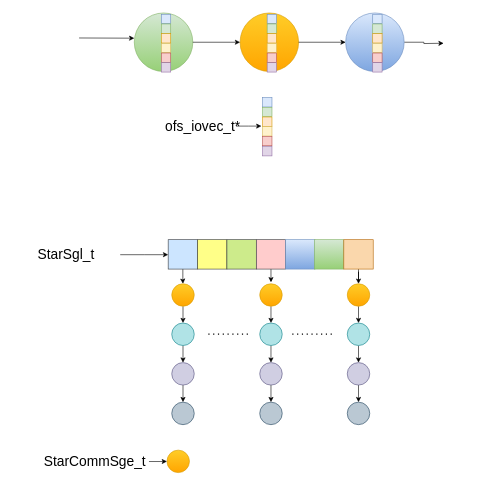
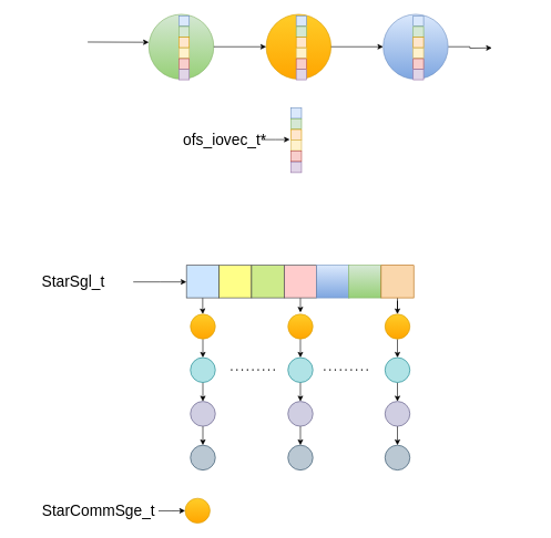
- <mxCell id="80" value="&lt;font style=&quot;font-size: 23px;&quot;&gt;StarCommSge_t&lt;/font&gt;" style="text;strokeColor=none;align=center;fillColor=none;html=1;verticalAlign=middle;whiteSpace=wrap;rounded=0;" vertex="1" parent="77"><mxGeometry x="10" y="4" width="180" height="30" as="geometry" /></mxCell>
+ <mxCell id="80" value="&lt;font style=&quot;font-size: 23px;&quot;&gt;StarCommSge_t&lt;/font&gt;" style="text;strokeColor=none;align=center;fillColor=none;html=1;verticalAlign=middle;whiteSpace=wrap;rounded=0;" vertex="1" parent="77"><mxGeometry y="4" width="180" height="30" as="geometry" /></mxCell>
